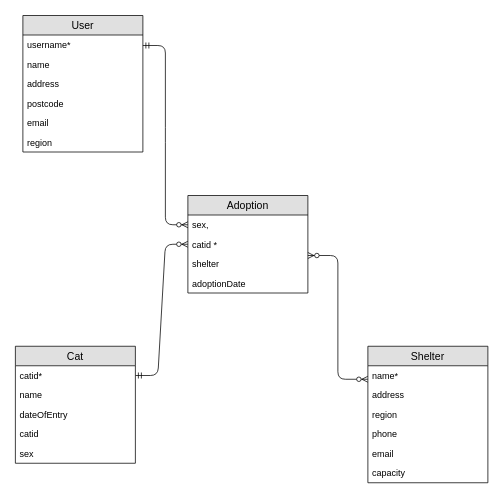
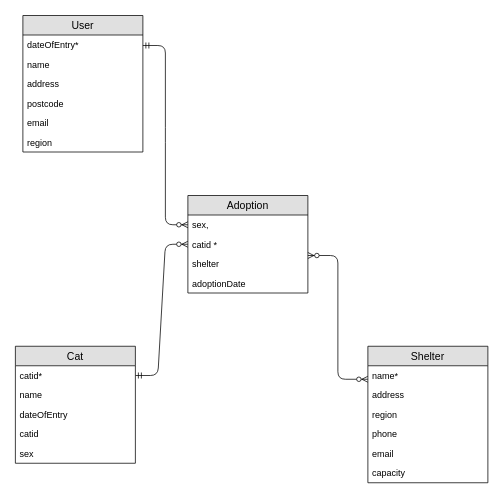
- <mxCell id="4" value="username*&#10;" style="text;strokeColor=none;fillColor=none;spacingLeft=4;spacingRight=4;overflow=hidden;rotatable=0;points=[[0,0.5],[1,0.5]];portConstraint=eastwest;fontSize=12;" parent="3" vertex="1"><mxGeometry y="26" width="160" height="26" as="geometry" /></mxCell>
+ <mxCell id="4" value="dateOfEntry*&#10;" style="text;strokeColor=none;fillColor=none;spacingLeft=4;spacingRight=4;overflow=hidden;rotatable=0;points=[[0,0.5],[1,0.5]];portConstraint=eastwest;fontSize=12;" parent="3" vertex="1"><mxGeometry y="26" width="160" height="26" as="geometry" /></mxCell>
